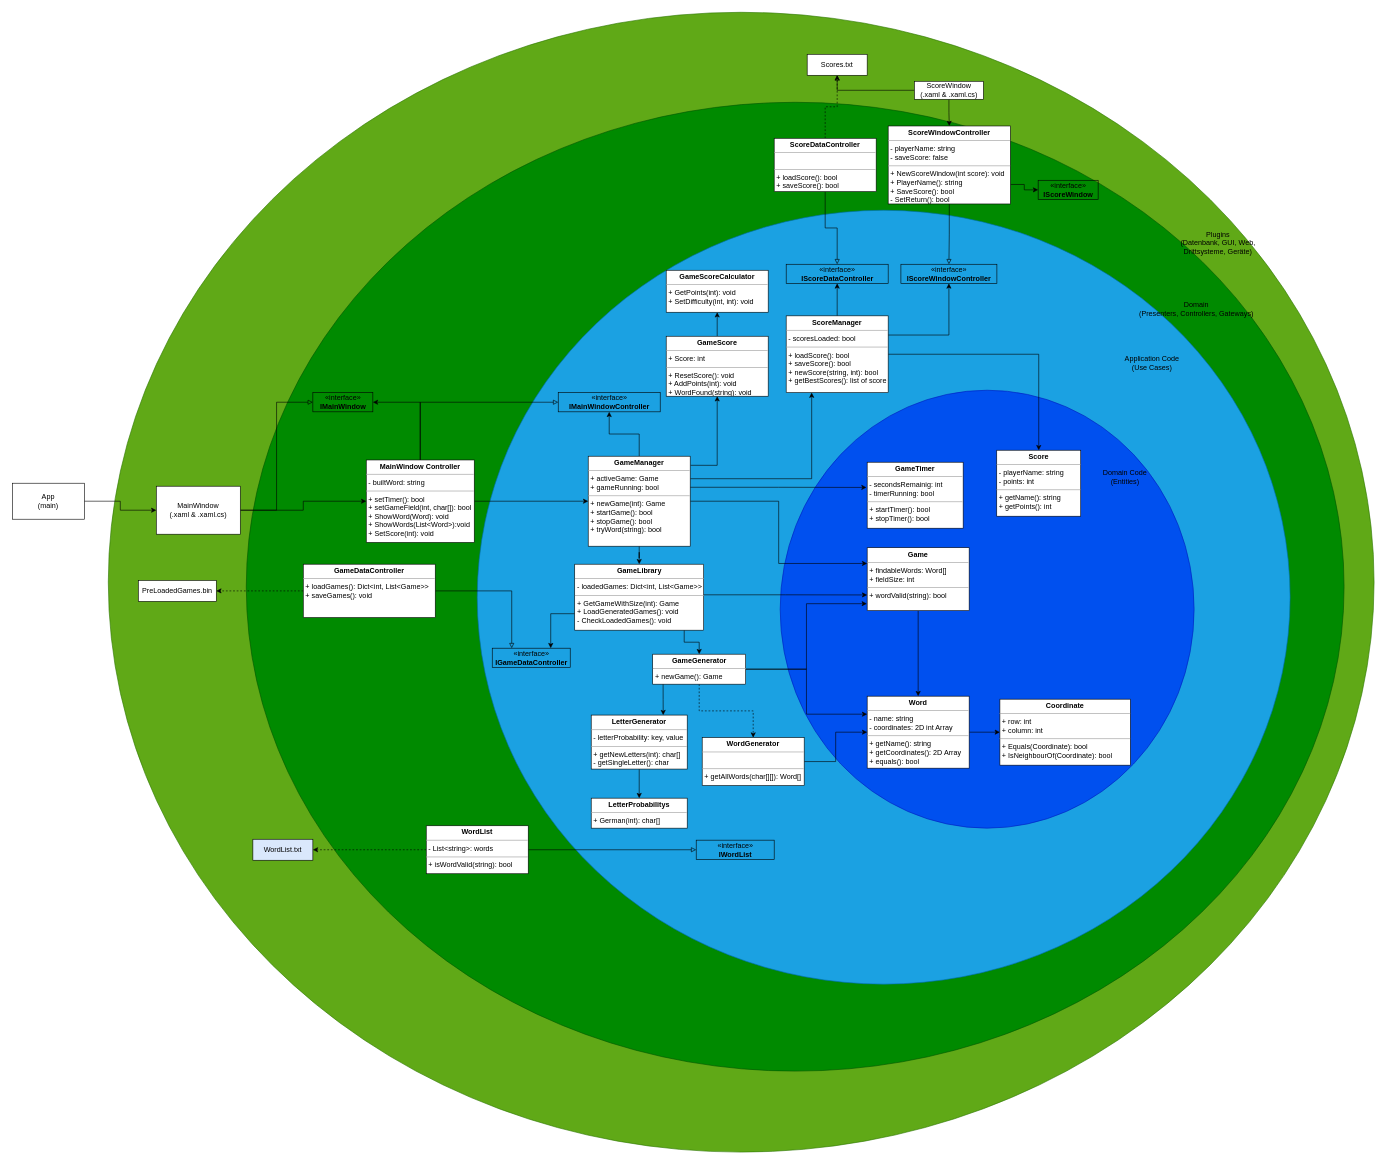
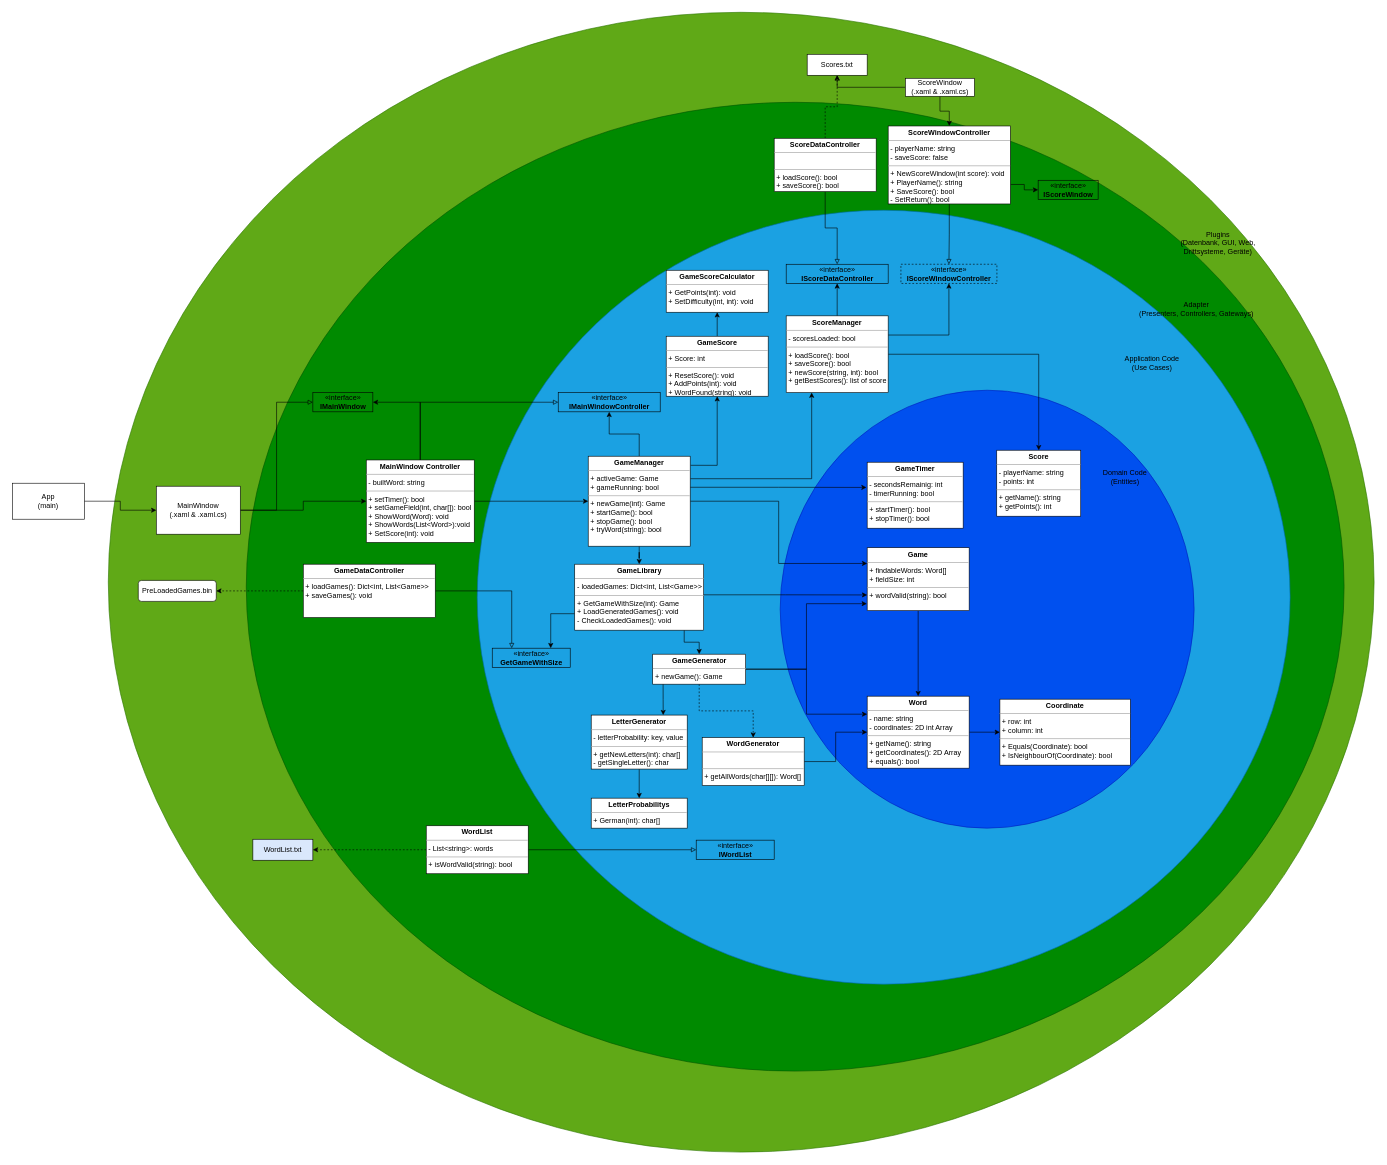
- <mxCell id="59" value="ScoreWindow&lt;br&gt;(.xaml &amp;amp; .xaml.cs)" style="rounded=0;whiteSpace=wrap;html=1;" parent="1" vertex="1"><mxGeometry x="1523.75" y="135" width="115" height="30" as="geometry" /></mxCell>
+ <mxCell id="59" value="ScoreWindow&lt;br&gt;(.xaml &amp;amp; .xaml.cs)" style="rounded=0;whiteSpace=wrap;html=1;" parent="1" vertex="1"><mxGeometry x="1508.75" y="130" width="115" height="30" as="geometry" /></mxCell>
- <mxCell id="63" value="«interface»&lt;br&gt;&lt;b&gt;IScoreWindowController&lt;br&gt;&lt;/b&gt;" style="html=1;labelBackgroundColor=none;fillColor=none;" parent="1" vertex="1"><mxGeometry x="1501.25" y="440" width="160" height="32" as="geometry" /></mxCell>
+ <mxCell id="63" value="«interface»&lt;br&gt;&lt;b&gt;IScoreWindowController&lt;br&gt;&lt;/b&gt;" style="html=1;labelBackgroundColor=none;fillColor=none;dashed=1;" parent="1" vertex="1"><mxGeometry x="1501.25" y="440" width="160" height="32" as="geometry" /></mxCell>
- <mxCell id="7" value="Domain&lt;br&gt;(Presenters, Controllers, Gateways)" style="text;html=1;strokeColor=none;fillColor=none;align=center;verticalAlign=middle;whiteSpace=wrap;rounded=0;" parent="1" vertex="1"><mxGeometry x="1883.75" y="500" width="220" height="30" as="geometry" /></mxCell>
+ <mxCell id="7" value="Adapter&lt;br&gt;(Presenters, Controllers, Gateways)" style="text;html=1;strokeColor=none;fillColor=none;align=center;verticalAlign=middle;whiteSpace=wrap;rounded=0;" parent="1" vertex="1"><mxGeometry x="1883.75" y="500" width="220" height="30" as="geometry" /></mxCell>
- <mxCell id="75" value="PreLoadedGames.bin" style="rounded=0;whiteSpace=wrap;html=1;" parent="1" vertex="1"><mxGeometry x="230" y="967" width="130" height="35" as="geometry" /></mxCell>
+ <mxCell id="75" value="PreLoadedGames.bin" style="whiteSpace=wrap;html=1;rounded=1;" parent="1" vertex="1"><mxGeometry x="230" y="967" width="130" height="35" as="geometry" /></mxCell>
- <mxCell id="74" value="«interface»&lt;br&gt;&lt;b&gt;IGameDataController&lt;br&gt;&lt;/b&gt;" style="html=1;labelBackgroundColor=none;fillColor=none;" parent="1" vertex="1"><mxGeometry x="820" y="1080" width="130" height="32" as="geometry" /></mxCell>
+ <mxCell id="74" value="«interface»&lt;br&gt;&lt;b&gt;GetGameWithSize&lt;br&gt;&lt;/b&gt;" style="html=1;labelBackgroundColor=none;fillColor=none;" parent="1" vertex="1"><mxGeometry x="820" y="1080" width="130" height="32" as="geometry" /></mxCell>
